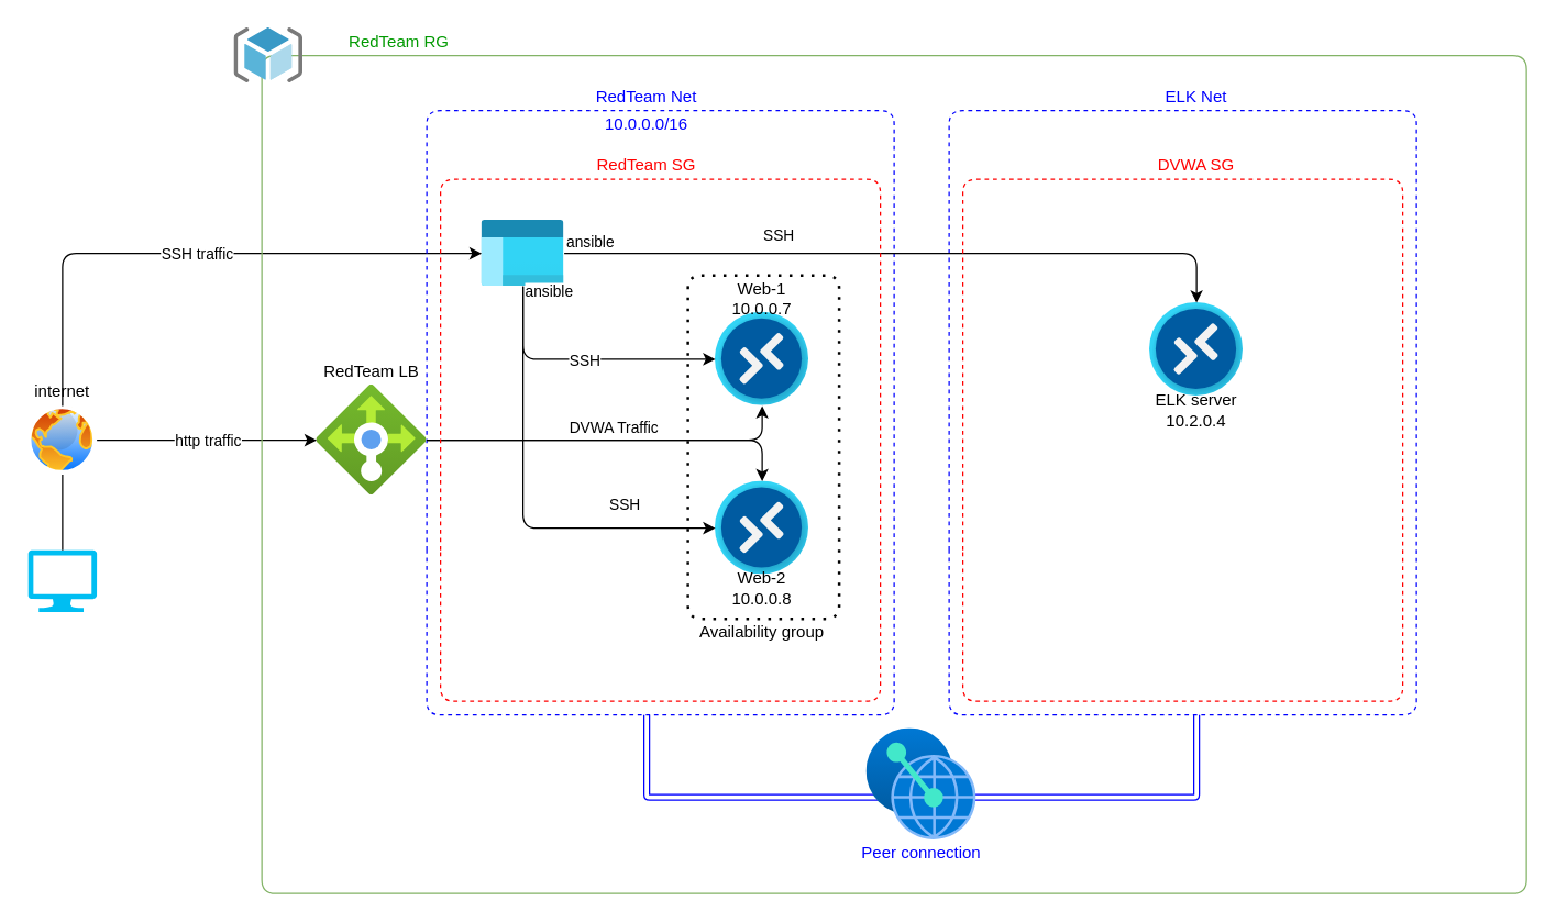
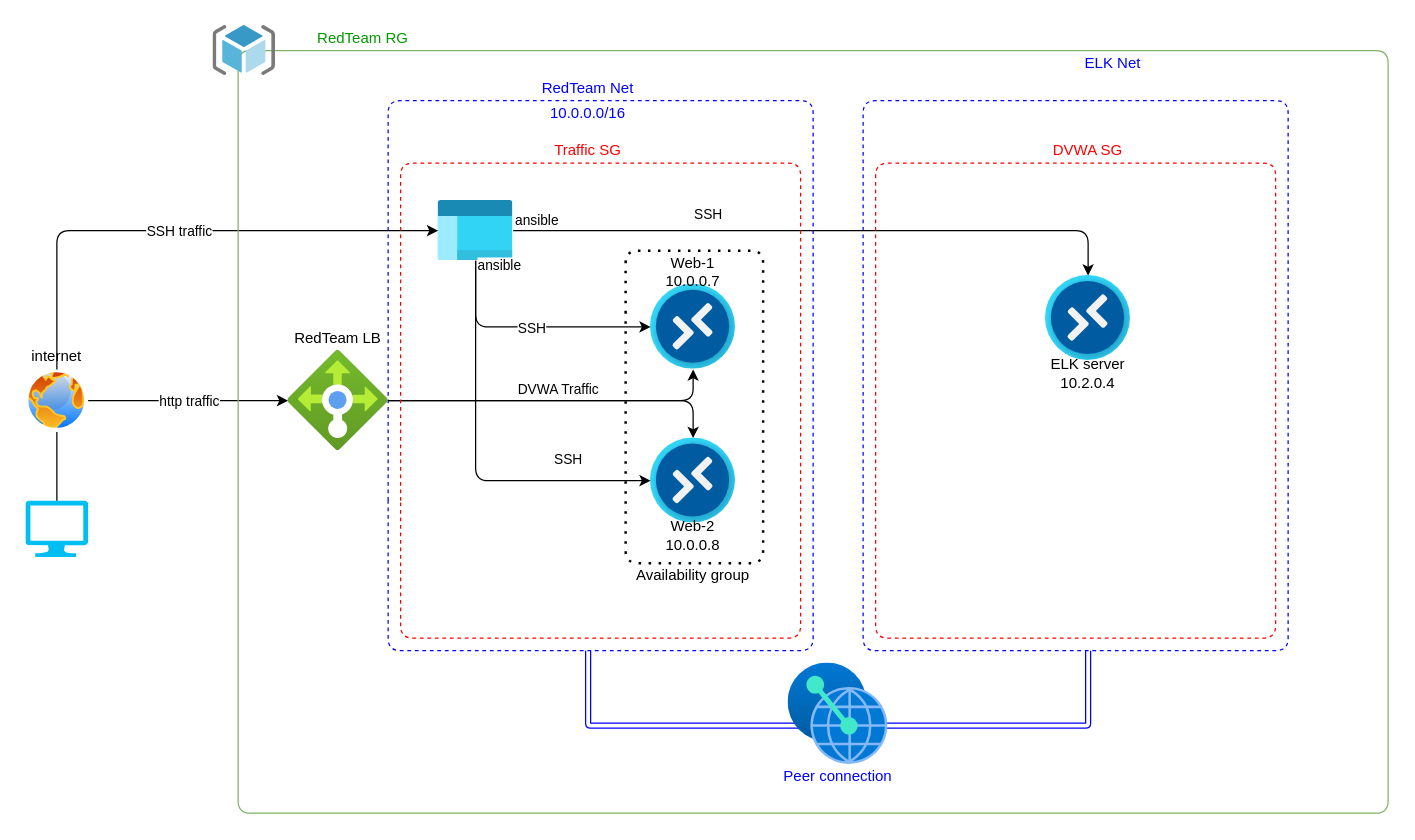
- <mxCell id="29" value="ELK Net" style="text;html=1;strokeColor=none;fillColor=none;align=center;verticalAlign=middle;whiteSpace=wrap;rounded=0;fontColor=#0000FF;" vertex="1" parent="1"><mxGeometry x="830" y="60" width="80" height="20" as="geometry" /></mxCell>
+ <mxCell id="29" value="ELK Net" style="text;html=1;strokeColor=none;fillColor=none;align=center;verticalAlign=middle;whiteSpace=wrap;rounded=0;fontColor=#0000FF;" vertex="1" parent="1"><mxGeometry x="850" y="40" width="80" height="20" as="geometry" /></mxCell>
- <mxCell id="39" value="RedTeam SG" style="text;html=1;align=center;verticalAlign=middle;whiteSpace=wrap;rounded=0;fontColor=#FF0000;" vertex="1" parent="1"><mxGeometry x="430" y="110" width="80" height="20" as="geometry" /></mxCell>
+ <mxCell id="39" value="Traffic SG" style="text;html=1;align=center;verticalAlign=middle;whiteSpace=wrap;rounded=0;fontColor=#FF0000;" vertex="1" parent="1"><mxGeometry x="430" y="110" width="80" height="20" as="geometry" /></mxCell>
